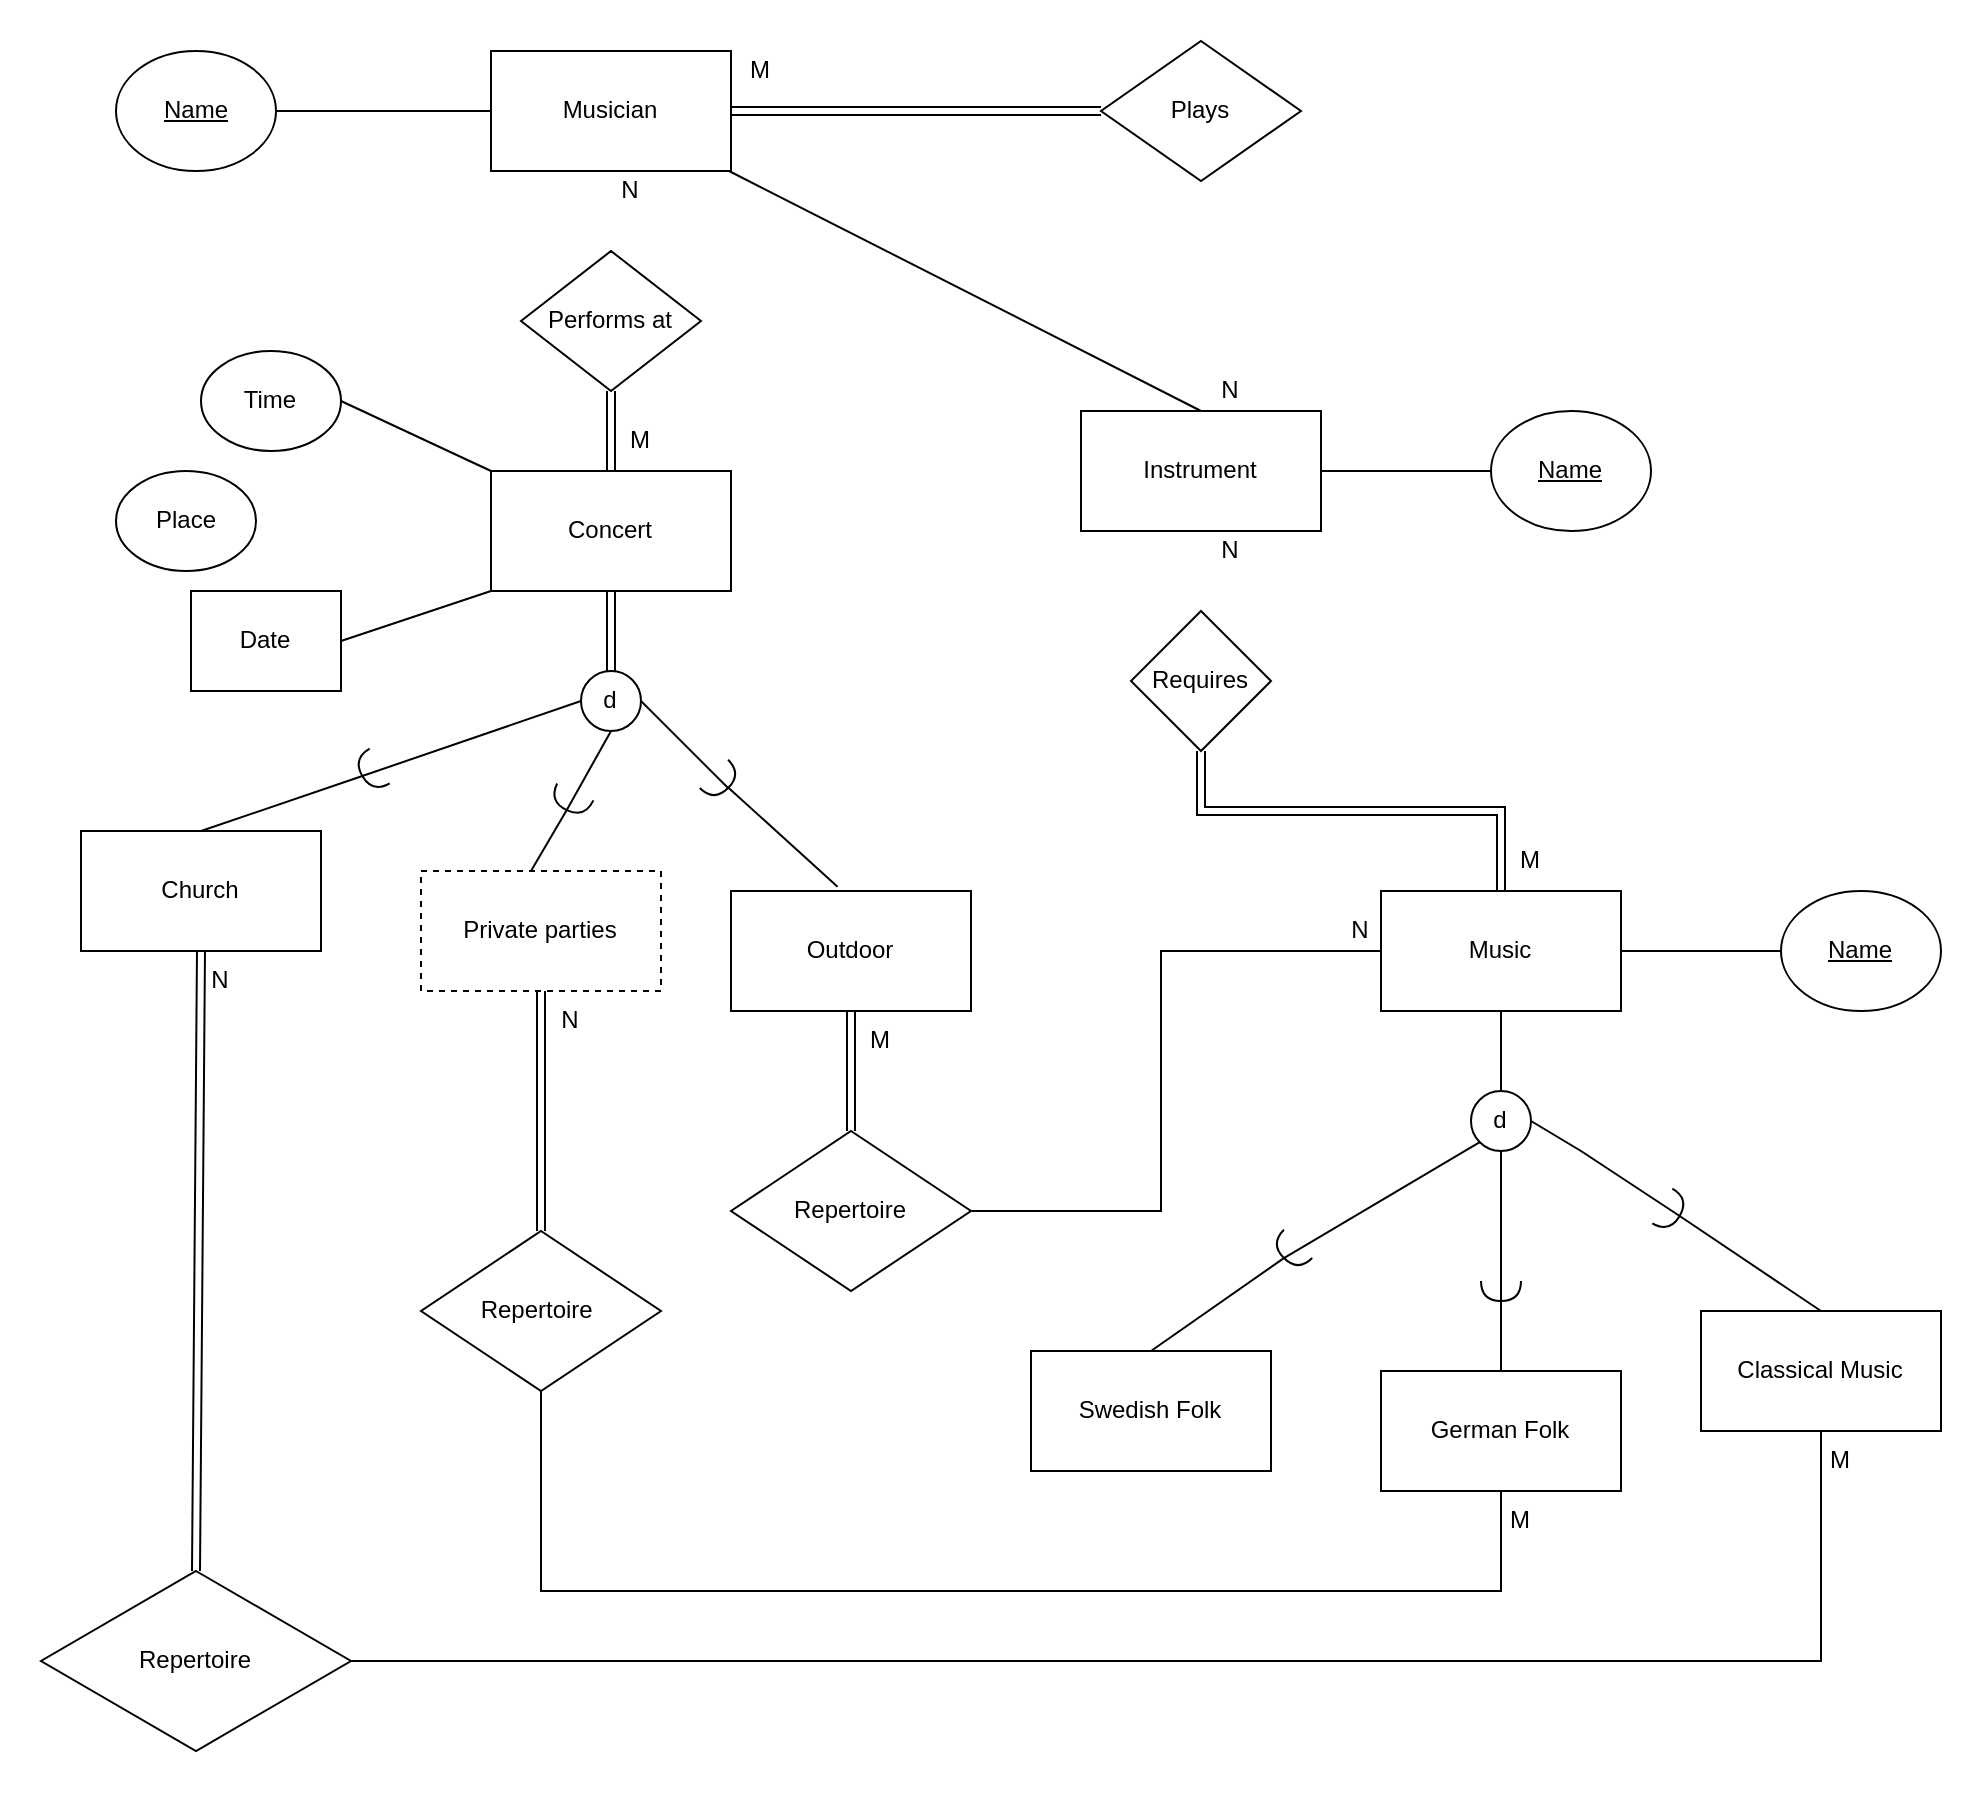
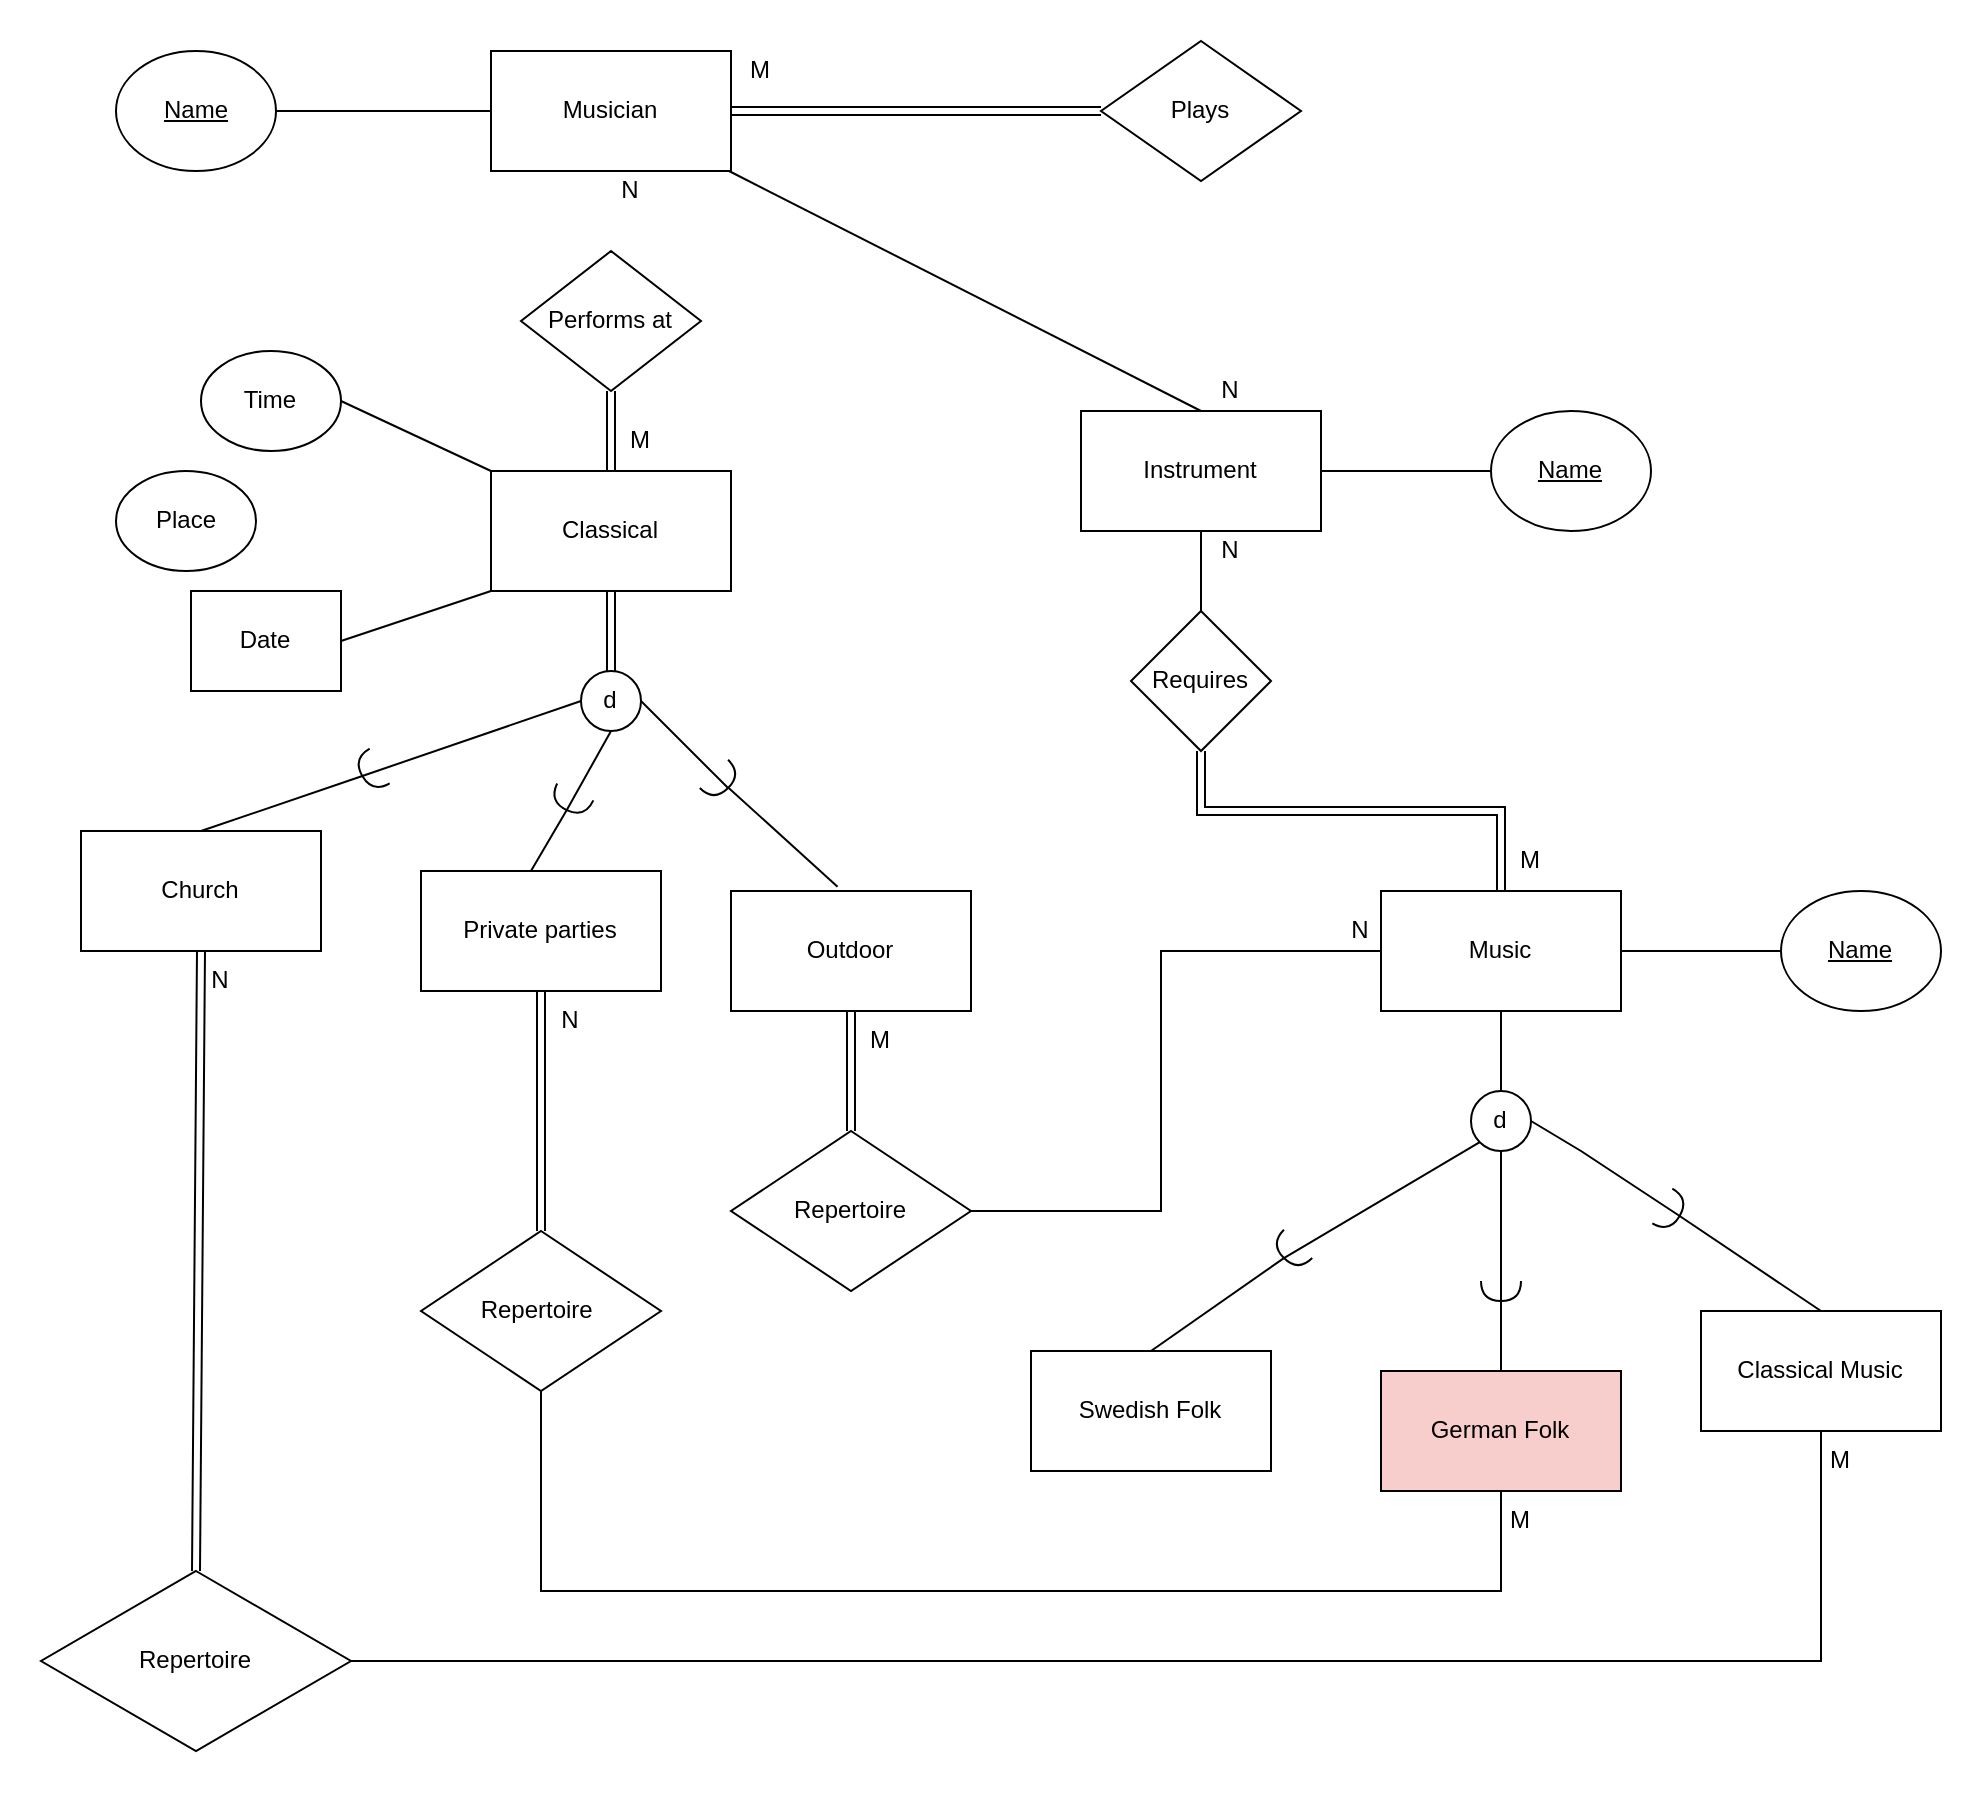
- <mxCell id="6" value="Concert" style="rounded=0;whiteSpace=wrap;html=1;" parent="1" vertex="1"><mxGeometry x="245" y="235" width="120" height="60" as="geometry" /></mxCell>
+ <mxCell id="6" value="Classical" style="rounded=0;whiteSpace=wrap;html=1;" parent="1" vertex="1"><mxGeometry x="245" y="235" width="120" height="60" as="geometry" /></mxCell>
+ <mxCell id="21" value="" style="endArrow=none;html=1;rounded=0;strokeColor=default;entryX=0.5;entryY=1;entryDx=0;entryDy=0;exitX=0.5;exitY=0;exitDx=0;exitDy=0;" parent="1" source="22" target="20" edge="1"><mxGeometry width="50" height="50" relative="1" as="geometry"><mxPoint x="630" y="345" as="sourcePoint" /><mxPoint x="515" y="185" as="targetPoint" /></mxGeometry></mxCell>
- <mxCell id="4" value="Private parties" style="rounded=0;whiteSpace=wrap;html=1;dashed=1;" parent="1" vertex="1"><mxGeometry x="210" y="435" width="120" height="60" as="geometry" /></mxCell>
+ <mxCell id="4" value="Private parties" style="rounded=0;whiteSpace=wrap;html=1;" parent="1" vertex="1"><mxGeometry x="210" y="435" width="120" height="60" as="geometry" /></mxCell>
- <mxCell id="32" value="German Folk" style="rounded=0;whiteSpace=wrap;html=1;" parent="1" vertex="1"><mxGeometry x="690" y="685" width="120" height="60" as="geometry" /></mxCell>
+ <mxCell id="32" value="German Folk" style="rounded=0;whiteSpace=wrap;html=1;fillColor=#f8cecc;" parent="1" vertex="1"><mxGeometry x="690" y="685" width="120" height="60" as="geometry" /></mxCell>
